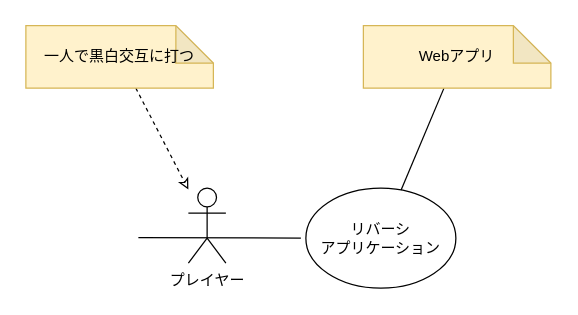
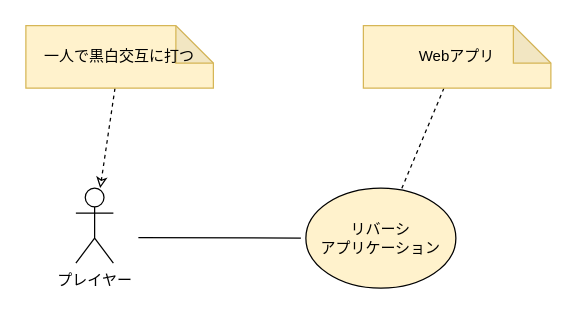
- <mxCell id="5" value="" style="edgeStyle=none;rounded=0;sketch=0;html=1;strokeColor=default;endArrow=none;endFill=0;dashed=0;" edge="1" parent="1" source="6" target="2"><mxGeometry relative="1" as="geometry" /></mxCell>
+ <mxCell id="5" value="" style="edgeStyle=none;rounded=0;sketch=0;html=1;strokeColor=default;endArrow=none;endFill=0;dashed=1;" edge="1" parent="1" source="6" target="2"><mxGeometry relative="1" as="geometry" /></mxCell>
- <mxCell id="3" value="プレイヤー" style="shape=umlActor;verticalLabelPosition=bottom;verticalAlign=top;html=1;" vertex="1" parent="1"><mxGeometry x="150" y="150" width="30" height="60" as="geometry" /></mxCell>
+ <mxCell id="3" value="プレイヤー" style="shape=umlActor;verticalLabelPosition=bottom;verticalAlign=top;html=1;" vertex="1" parent="1"><mxGeometry x="60" y="150" width="30" height="60" as="geometry" /></mxCell>
- <mxCell id="2" value="リバーシ&lt;br&gt;アプリケーション" style="ellipse;whiteSpace=wrap;html=1;" vertex="1" parent="1"><mxGeometry x="244" y="150" width="120" height="80" as="geometry" /></mxCell>
+ <mxCell id="2" value="リバーシ&lt;br&gt;アプリケーション" style="ellipse;whiteSpace=wrap;html=1;fillColor=#fff2cc;" vertex="1" parent="1"><mxGeometry x="244" y="150" width="120" height="80" as="geometry" /></mxCell>
